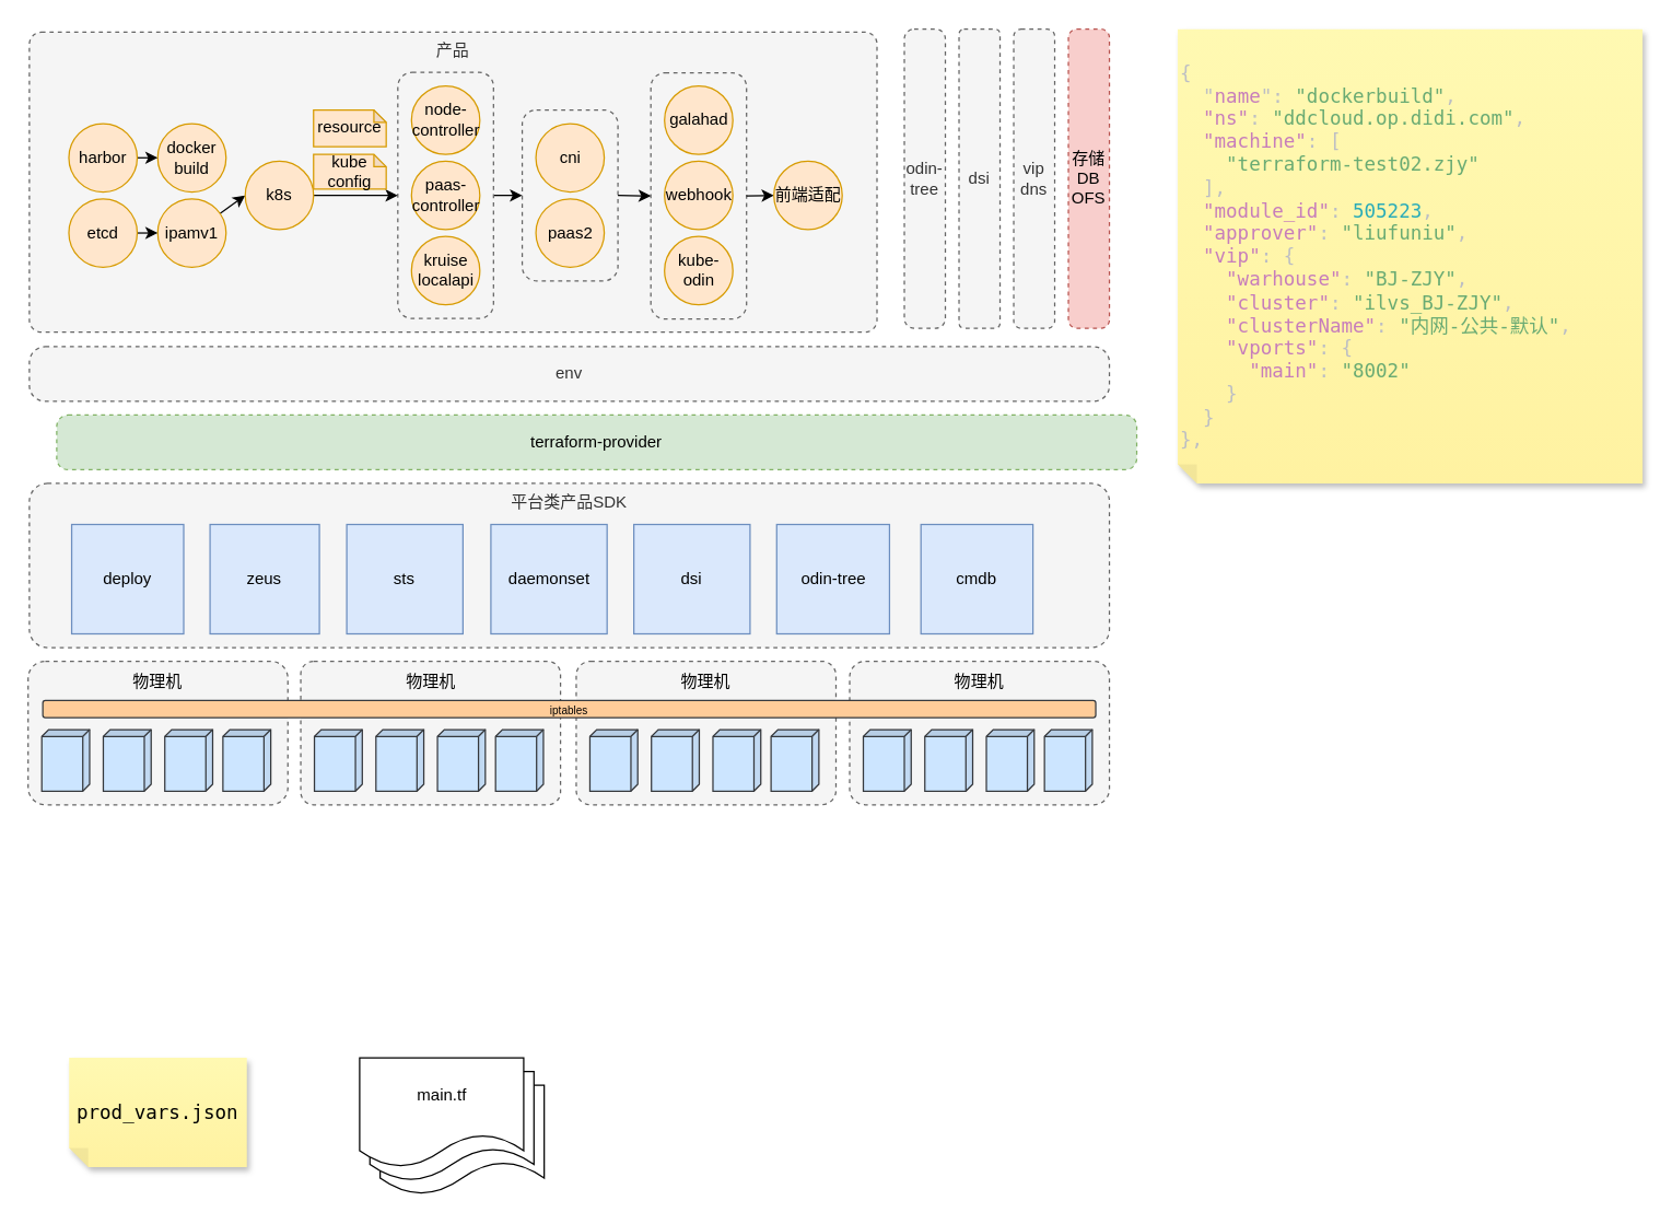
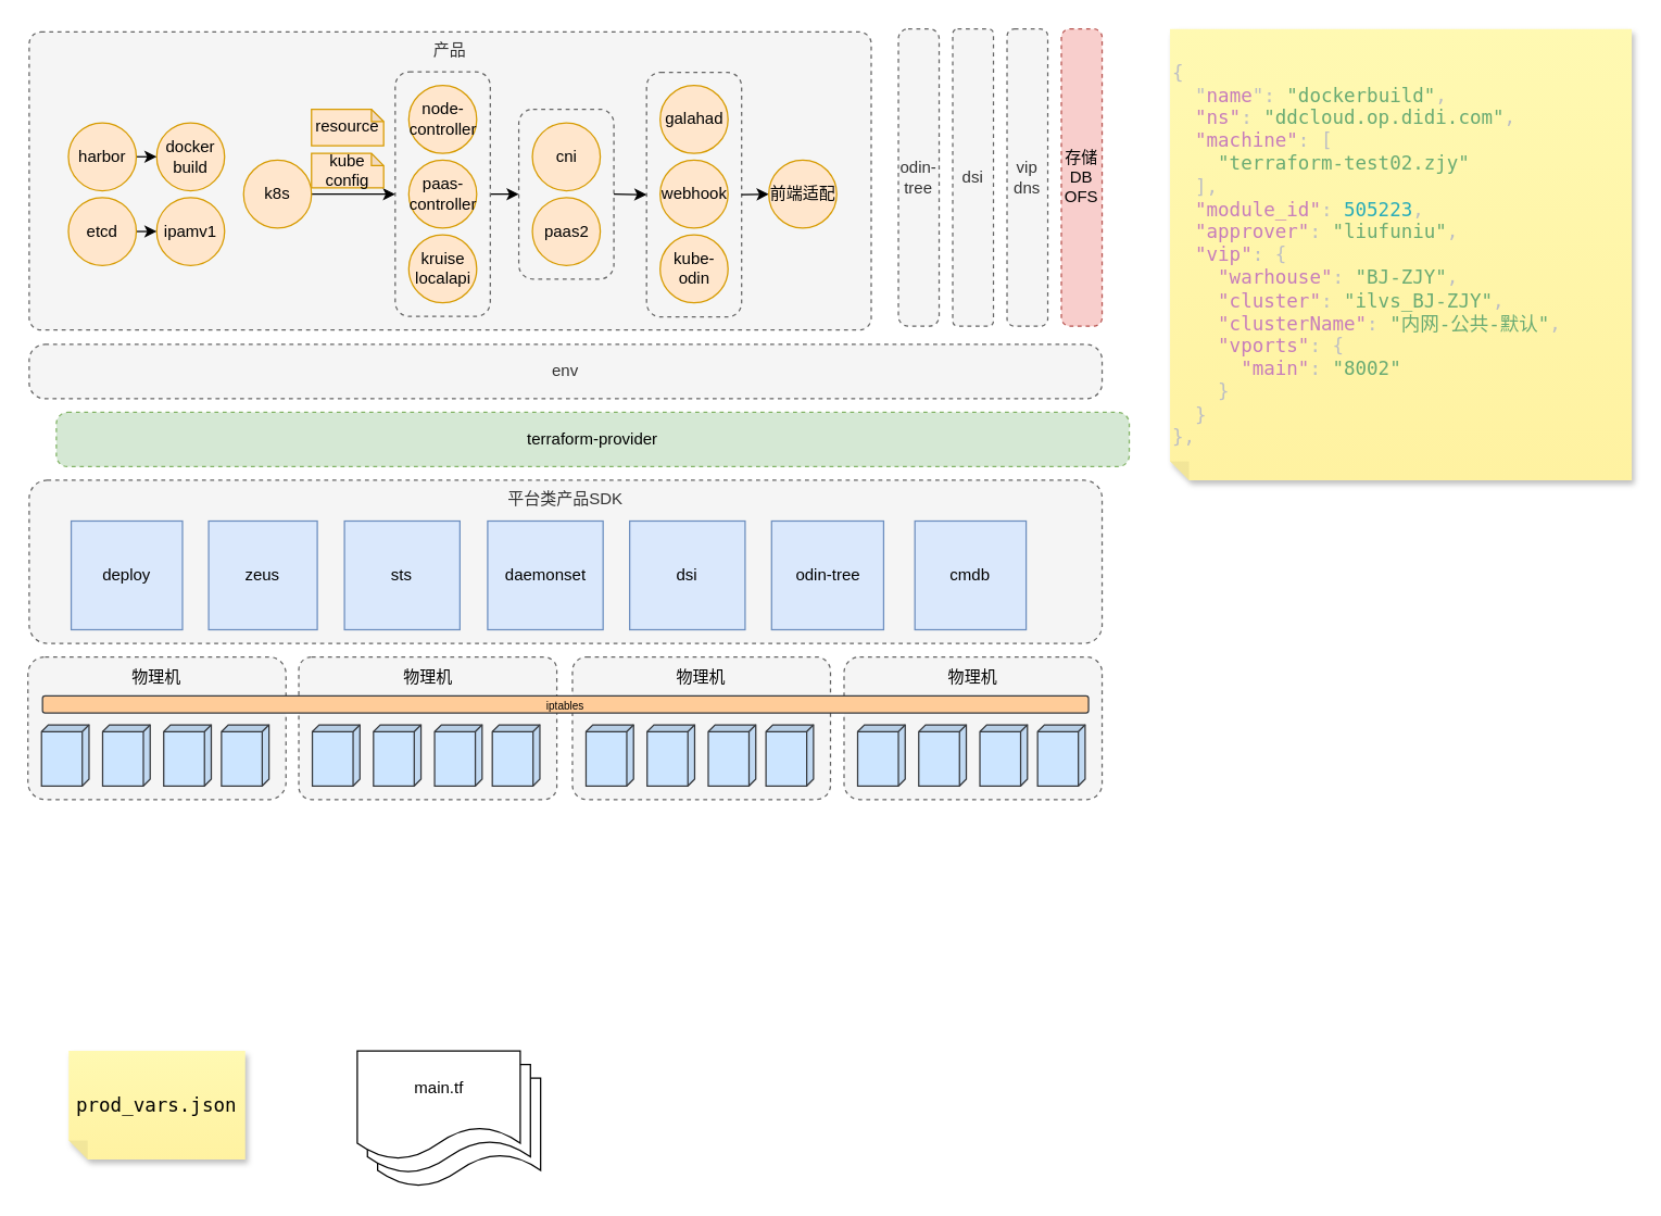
- <mxCell id="23" value="" style="rounded=0;orthogonalLoop=1;jettySize=auto;html=1;entryX=0;entryY=0.5;entryDx=0;entryDy=0;" edge="1" parent="1" source="24" target="27"><mxGeometry relative="1" as="geometry"><mxPoint x="199.871" y="150.346" as="targetPoint" /></mxGeometry></mxCell>
